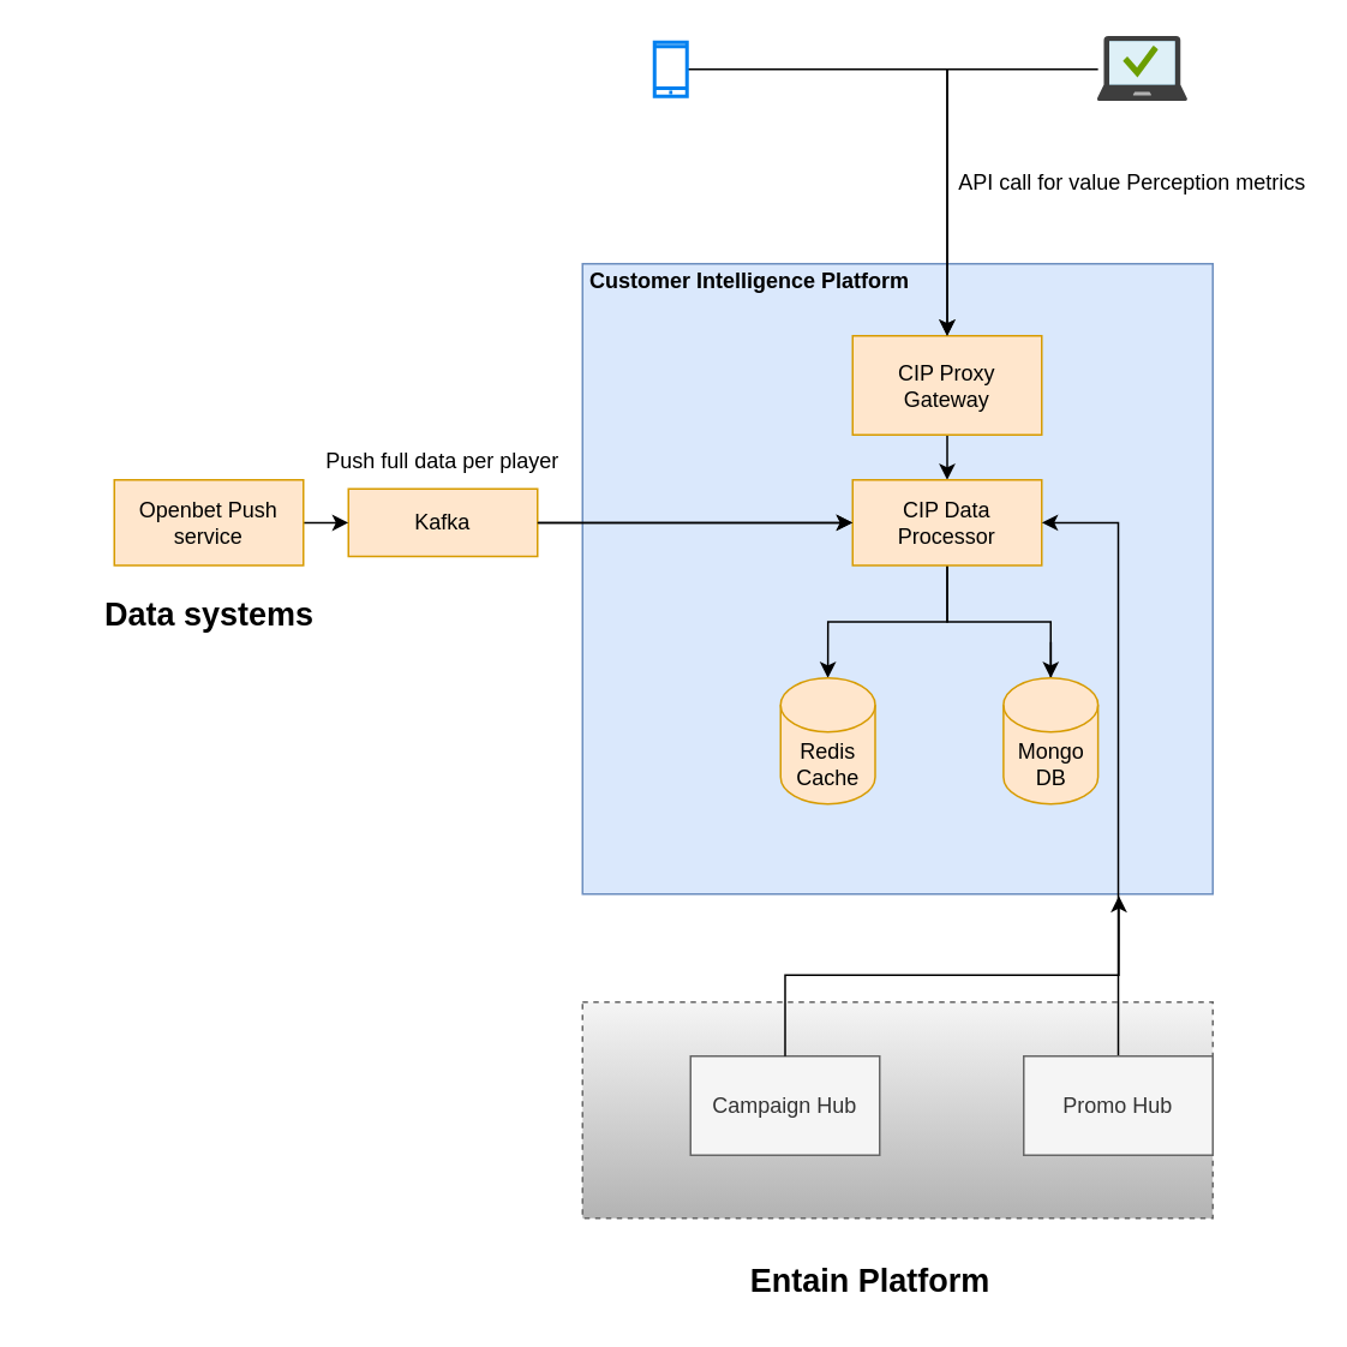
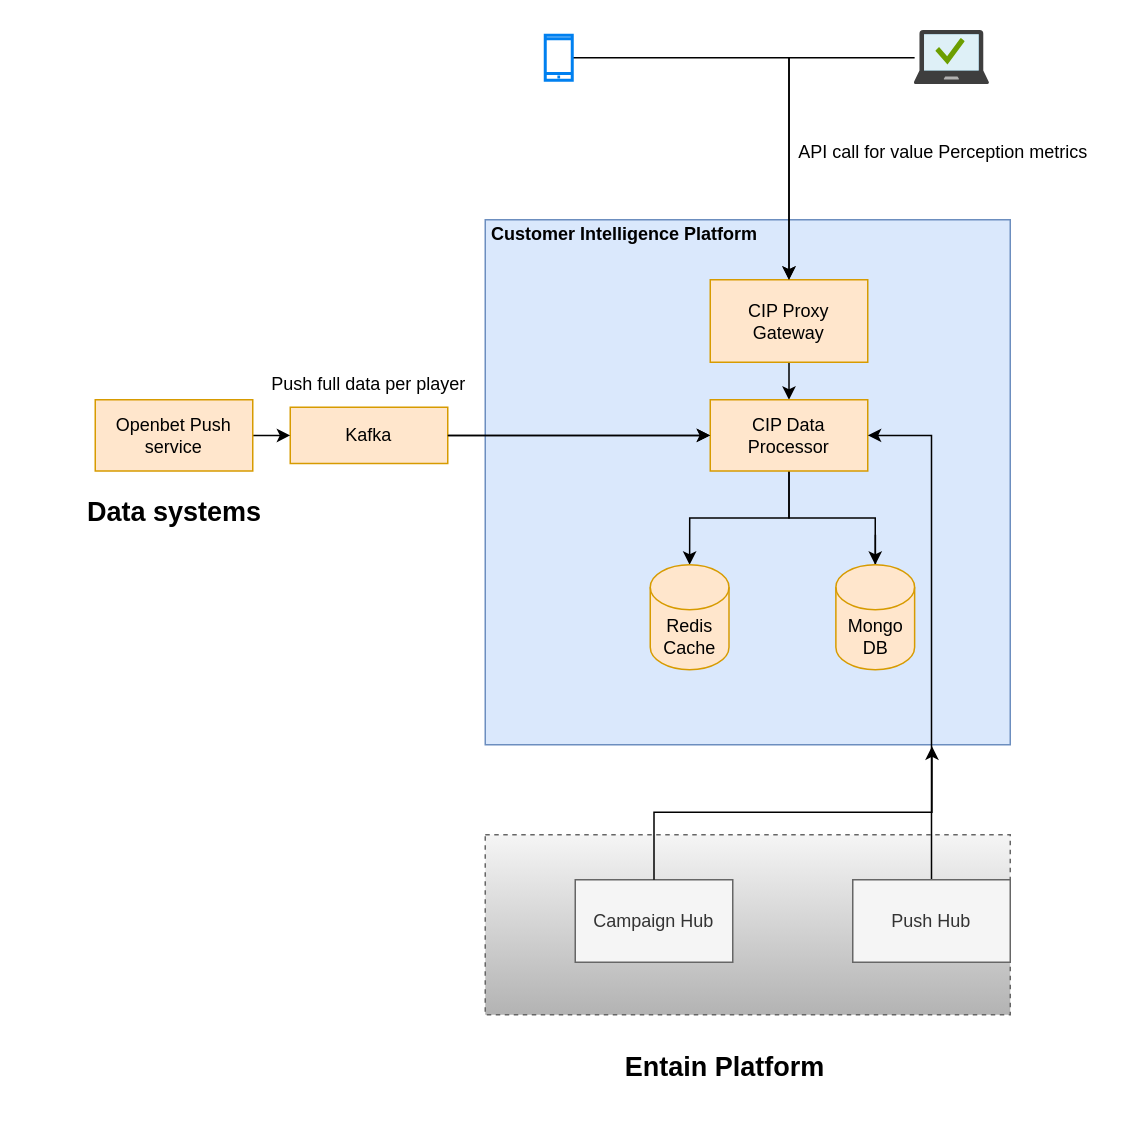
- <mxCell id="15" value="Promo Hub" style="rounded=0;whiteSpace=wrap;html=1;fillColor=#f5f5f5;strokeColor=#666666;fontColor=#333333;" parent="1" vertex="1"><mxGeometry x="568" y="586" width="105" height="55" as="geometry" /></mxCell>
+ <mxCell id="15" value="Push Hub" style="rounded=0;whiteSpace=wrap;html=1;fillColor=#f5f5f5;strokeColor=#666666;fontColor=#333333;" parent="1" vertex="1"><mxGeometry x="568" y="586" width="105" height="55" as="geometry" /></mxCell>
